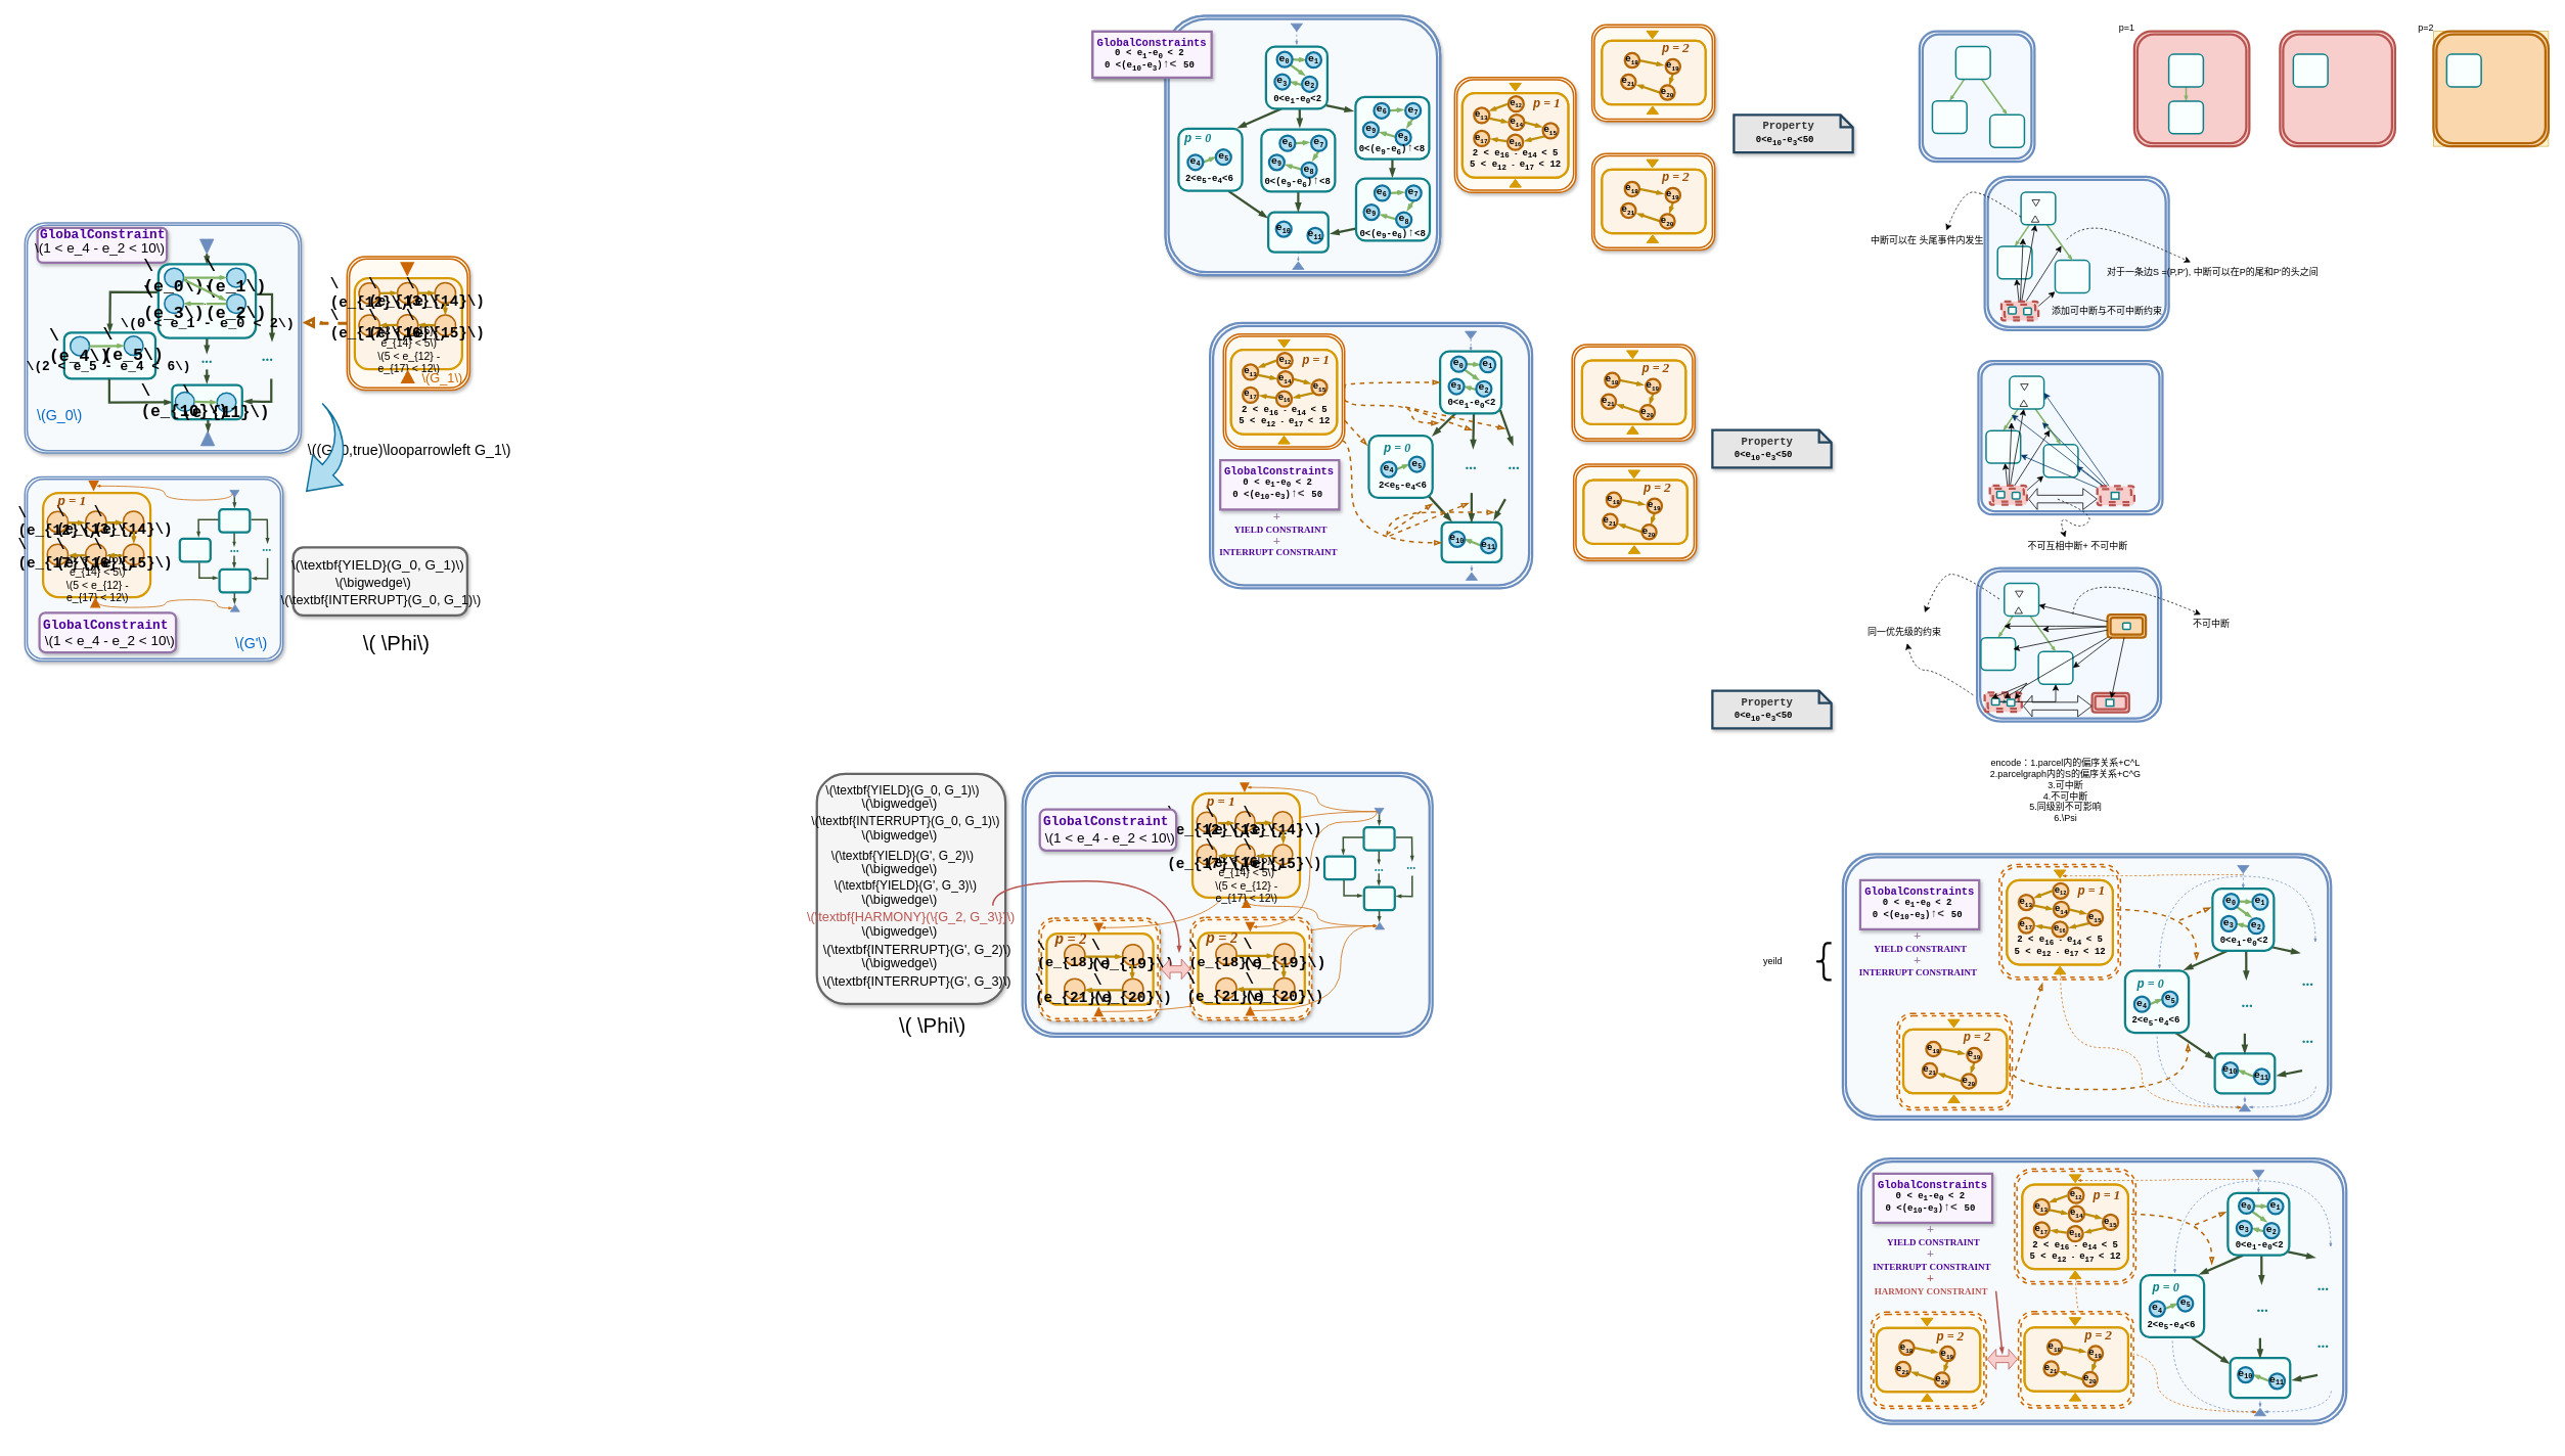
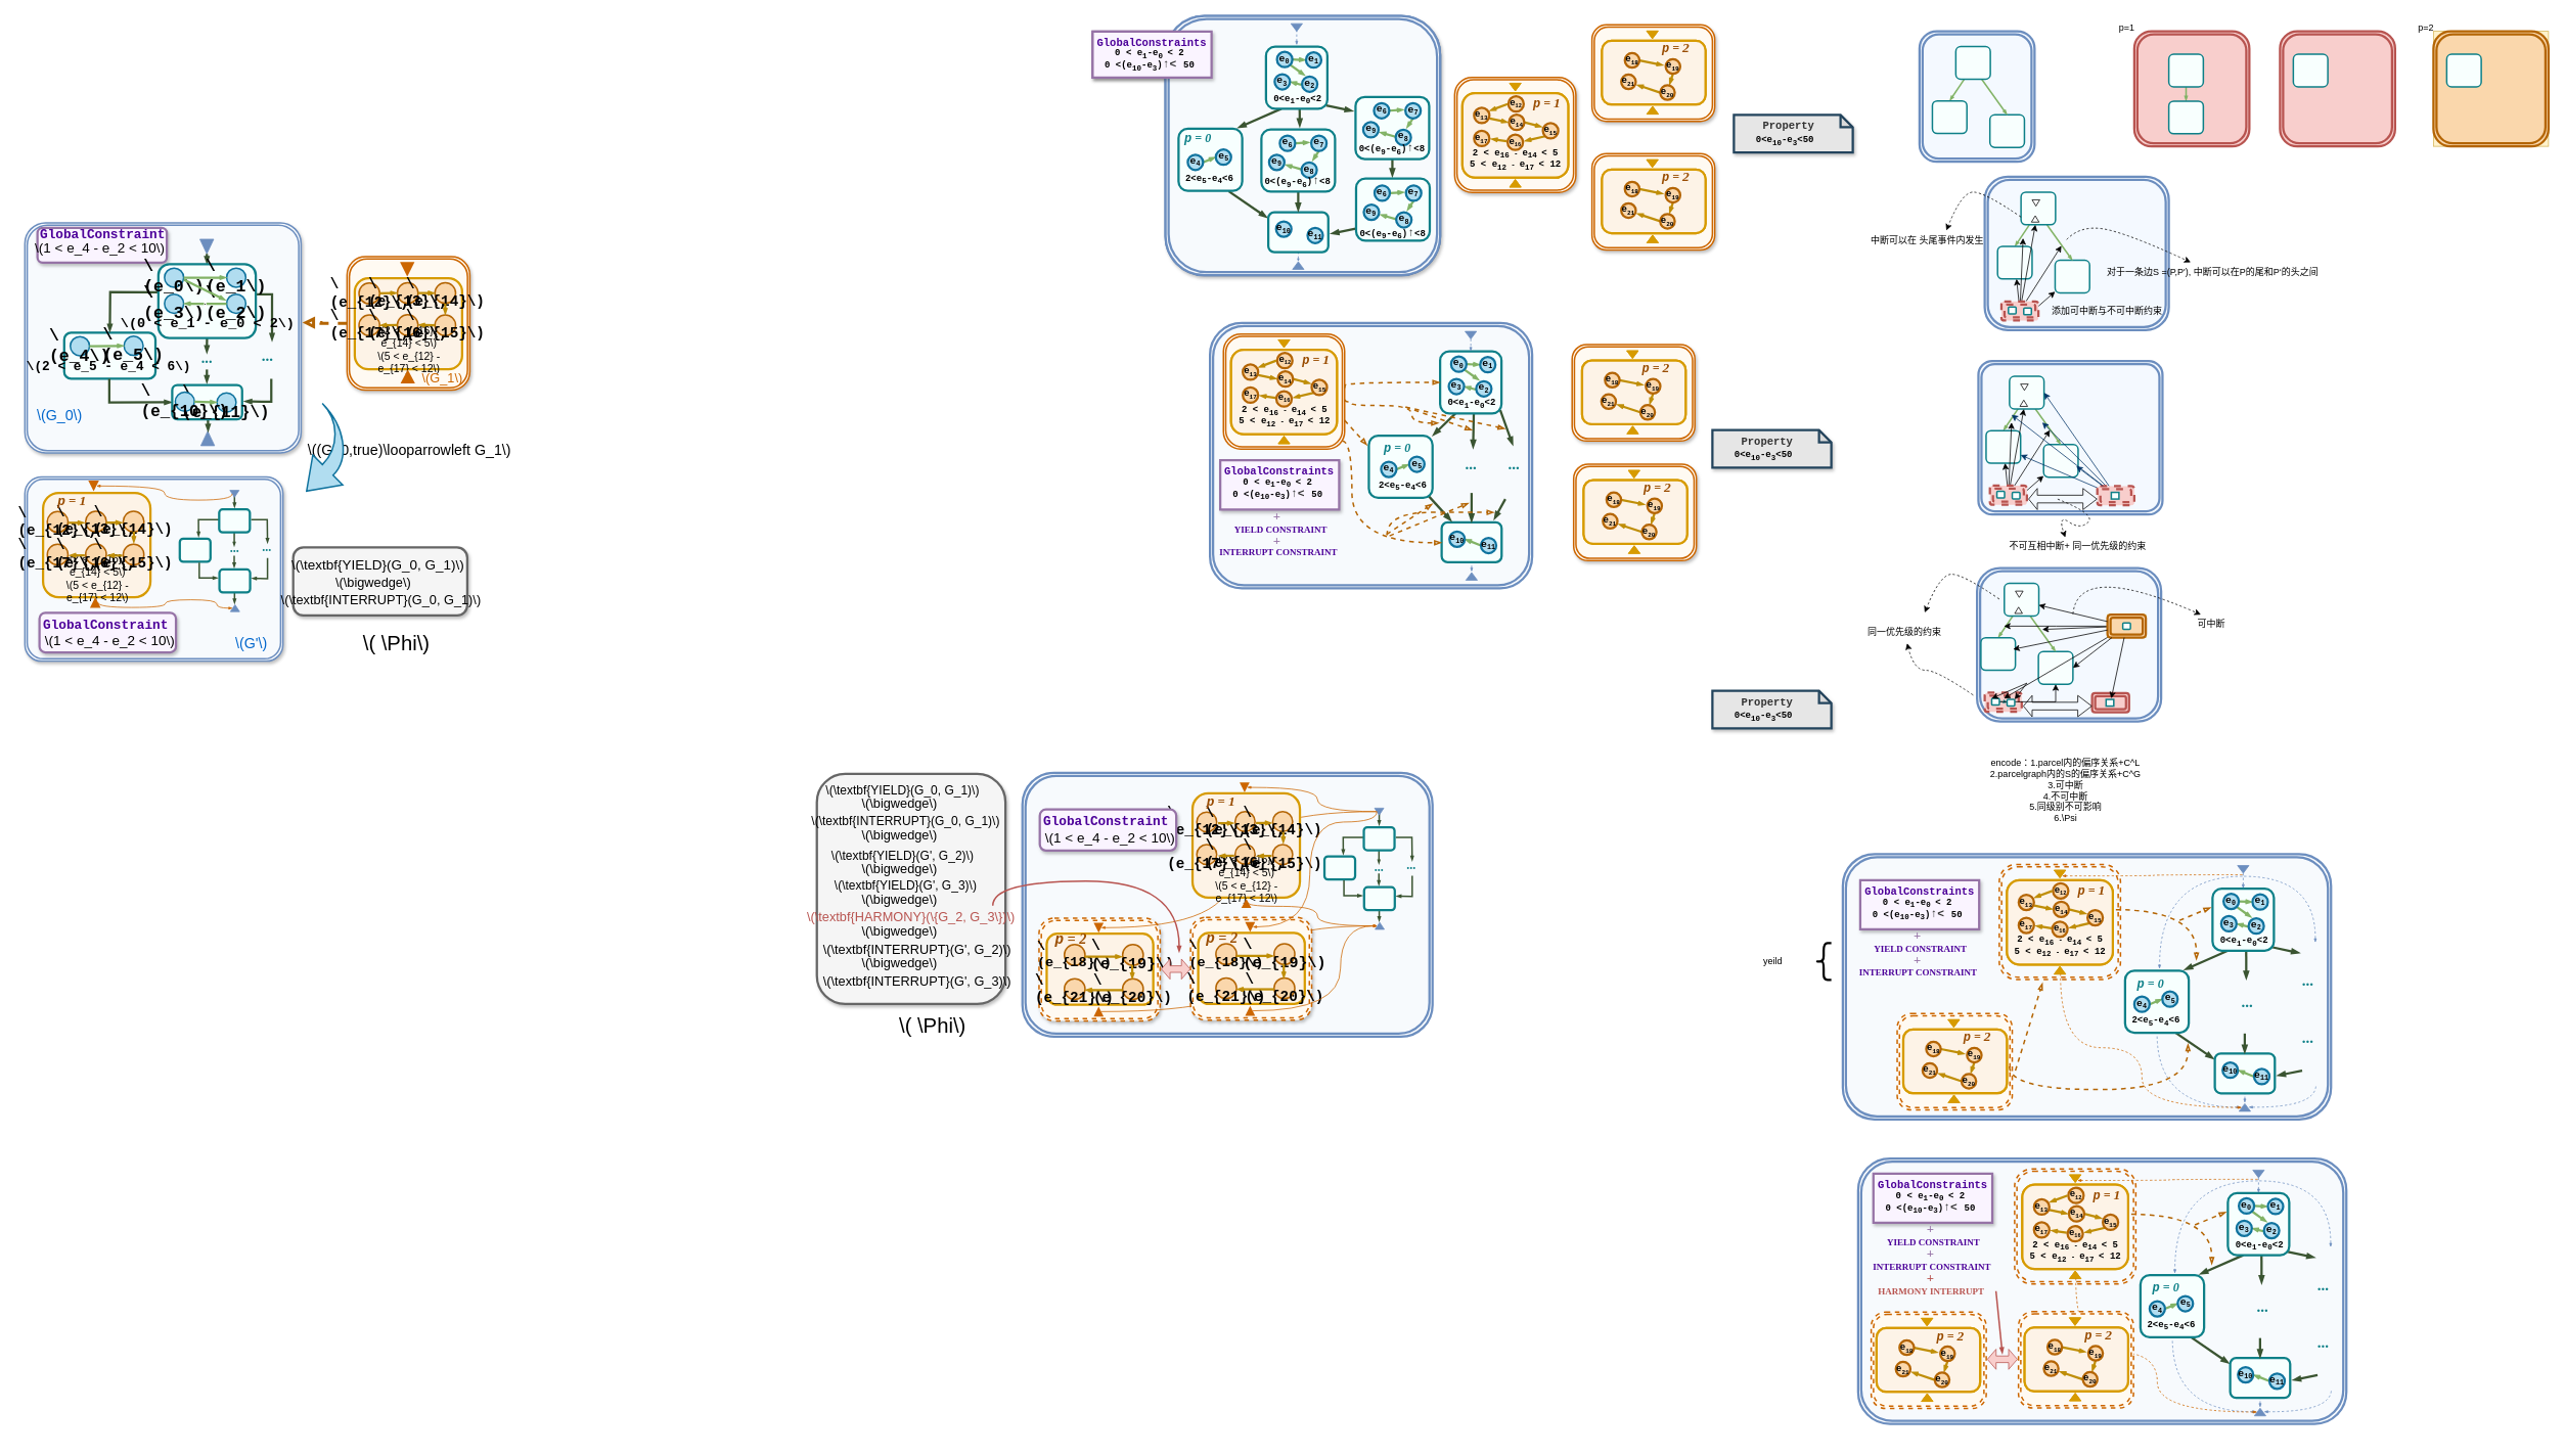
- <mxCell id="65" value="不可互相中断+ 不可中断" style="text;html=1;align=center;verticalAlign=middle;resizable=0;points=[];autosize=1;strokeColor=none;fillColor=none;" parent="1" vertex="1"><mxGeometry x="2608.11" y="697" width="200" height="30" as="geometry" /></mxCell>
+ <mxCell id="65" value="不可互相中断+ 同一优先级的约束" style="text;html=1;align=center;verticalAlign=middle;resizable=0;points=[];autosize=1;strokeColor=none;fillColor=none;" parent="1" vertex="1"><mxGeometry x="2608.11" y="697" width="200" height="30" as="geometry" /></mxCell>
- <mxCell id="99" value="不可中断" style="text;html=1;align=center;verticalAlign=middle;resizable=0;points=[];autosize=1;strokeColor=none;fillColor=none;" parent="1" vertex="1"><mxGeometry x="2852" y="798" width="60" height="30" as="geometry" /></mxCell>
+ <mxCell id="99" value="可中断" style="text;html=1;align=center;verticalAlign=middle;resizable=0;points=[];autosize=1;strokeColor=none;fillColor=none;" parent="1" vertex="1"><mxGeometry x="2852" y="798" width="60" height="30" as="geometry" /></mxCell>
- <mxCell id="705" value="&lt;font style=&quot;color: rgb(184, 84, 80);&quot; face=&quot;Tahoma&quot;&gt;&lt;font&gt;&lt;b style=&quot;&quot;&gt;HARMONY&lt;/b&gt;&lt;/font&gt;&lt;b style=&quot;&quot;&gt;&amp;nbsp;CONSTRAINT&lt;/b&gt;&lt;/font&gt;" style="text;html=1;align=center;verticalAlign=middle;resizable=0;points=[];autosize=1;strokeColor=none;fillColor=none;shadow=1;" parent="1" vertex="1"><mxGeometry x="2431.5" y="1668.03" width="170" height="30" as="geometry" /></mxCell>
+ <mxCell id="705" value="&lt;font style=&quot;color: rgb(184, 84, 80);&quot; face=&quot;Tahoma&quot;&gt;&lt;font&gt;&lt;b style=&quot;&quot;&gt;HARMONY&lt;/b&gt;&lt;/font&gt;&lt;b style=&quot;&quot;&gt;&amp;nbsp;INTERRUPT&lt;/b&gt;&lt;/font&gt;" style="text;html=1;align=center;verticalAlign=middle;resizable=0;points=[];autosize=1;strokeColor=none;fillColor=none;shadow=1;" parent="1" vertex="1"><mxGeometry x="2431.5" y="1668.03" width="170" height="30" as="geometry" /></mxCell>
